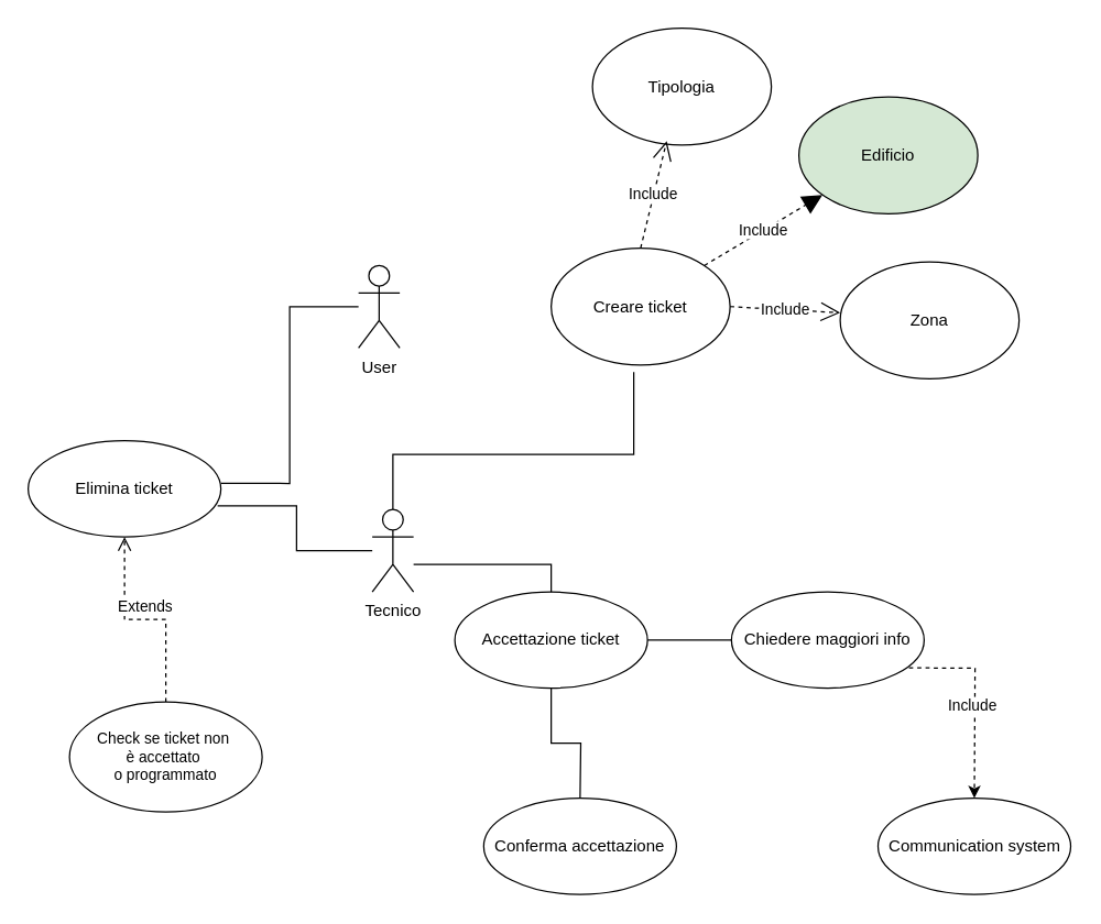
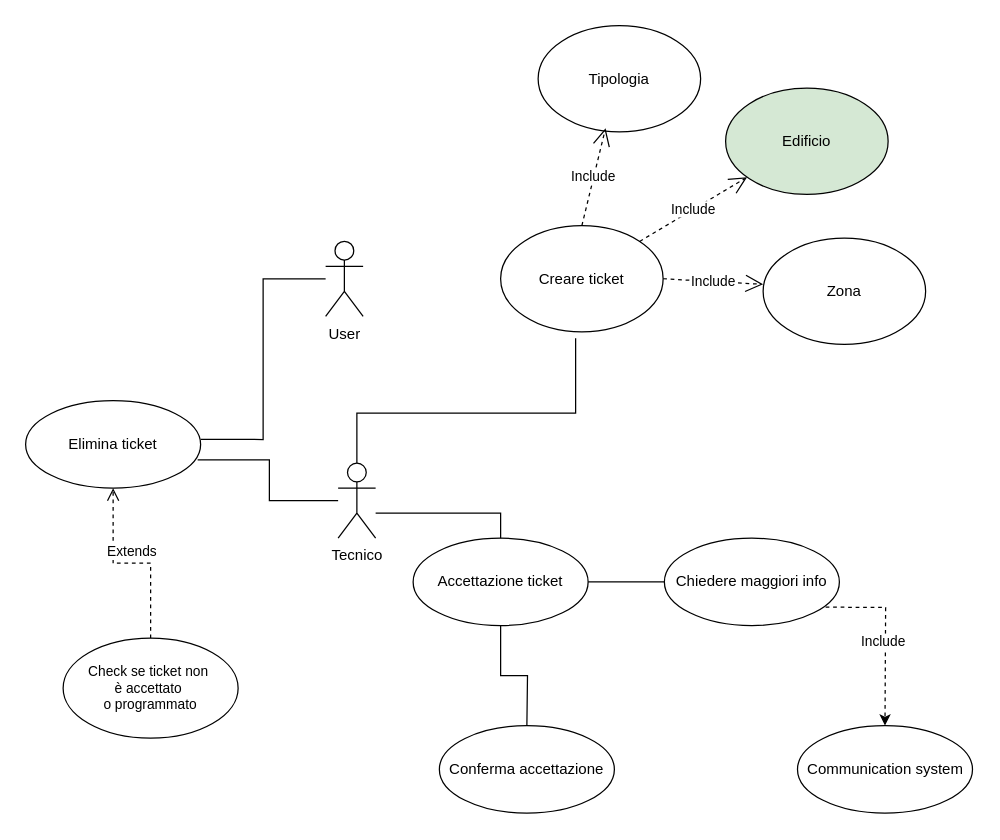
- <mxCell id="14" value="Include" style="endArrow=block;endSize=12;dashed=1;html=1;rounded=0;exitX=1;exitY=0;exitDx=0;exitDy=0;" parent="1" source="3" target="11" edge="1"><mxGeometry width="160" relative="1" as="geometry"><mxPoint x="520" y="170.5" as="sourcePoint" /><mxPoint x="640" y="170" as="targetPoint" /></mxGeometry></mxCell>
+ <mxCell id="14" value="Include" style="endArrow=open;endSize=12;dashed=1;html=1;rounded=0;exitX=1;exitY=0;exitDx=0;exitDy=0;" parent="1" source="3" target="11" edge="1"><mxGeometry width="160" relative="1" as="geometry"><mxPoint x="520" y="170.5" as="sourcePoint" /><mxPoint x="640" y="170" as="targetPoint" /></mxGeometry></mxCell>
